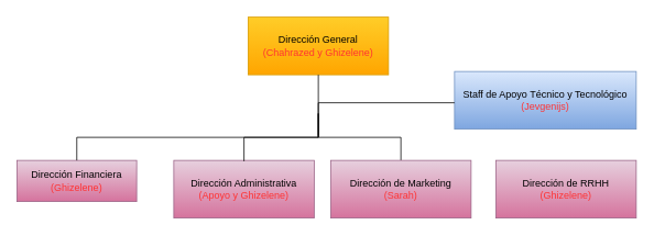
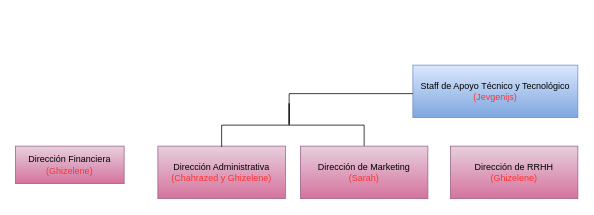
- <mxCell id="5" value="Dirección General&lt;br&gt;&lt;font color=&quot;#ff3333&quot;&gt;(Chahrazed y Ghizelene)&lt;/font&gt;" style="whiteSpace=wrap;html=1;align=center;verticalAlign=middle;treeFolding=1;treeMoving=1;newEdgeStyle={&quot;edgeStyle&quot;:&quot;elbowEdgeStyle&quot;,&quot;startArrow&quot;:&quot;none&quot;,&quot;endArrow&quot;:&quot;none&quot;};fillColor=#ffcd28;gradientColor=#ffa500;strokeColor=#d79b00;" vertex="1" parent="1"><mxGeometry x="300" y="20" width="170" height="70" as="geometry" /></mxCell>
- <mxCell id="10" value="" style="edgeStyle=elbowEdgeStyle;elbow=vertical;startArrow=none;endArrow=none;rounded=0;exitX=0.5;exitY=1;exitDx=0;exitDy=0;entryX=0.5;entryY=0;entryDx=0;entryDy=0;" edge="1" parent="1" source="5" target="9"><mxGeometry relative="1" as="geometry"><mxPoint x="395" y="147" as="sourcePoint" /><mxPoint x="305" y="205" as="targetPoint" /><Array as="points"><mxPoint x="270" y="166" /></Array></mxGeometry></mxCell>
- <mxCell id="2" value="Dirección Administrativa&lt;br&gt;&lt;font color=&quot;#ff3333&quot;&gt;(Apoyo y Ghizelene)&lt;/font&gt;" style="whiteSpace=wrap;html=1;align=center;verticalAlign=middle;treeFolding=1;treeMoving=1;newEdgeStyle={&quot;edgeStyle&quot;:&quot;elbowEdgeStyle&quot;,&quot;startArrow&quot;:&quot;none&quot;,&quot;endArrow&quot;:&quot;none&quot;};fillColor=#e6d0de;gradientColor=#d5739d;strokeColor=#996185;" vertex="1" parent="1"><mxGeometry x="210" y="194" width="170" height="70" as="geometry" /></mxCell>
+ <mxCell id="2" value="Dirección Administrativa&lt;br&gt;&lt;font color=&quot;#ff3333&quot;&gt;(Chahrazed y Ghizelene)&lt;/font&gt;" style="whiteSpace=wrap;html=1;align=center;verticalAlign=middle;treeFolding=1;treeMoving=1;newEdgeStyle={&quot;edgeStyle&quot;:&quot;elbowEdgeStyle&quot;,&quot;startArrow&quot;:&quot;none&quot;,&quot;endArrow&quot;:&quot;none&quot;};fillColor=#e6d0de;gradientColor=#d5739d;strokeColor=#996185;" vertex="1" parent="1"><mxGeometry x="210" y="194" width="170" height="70" as="geometry" /></mxCell>
